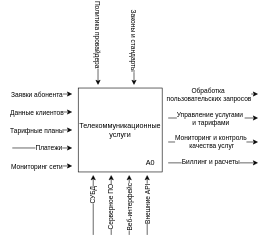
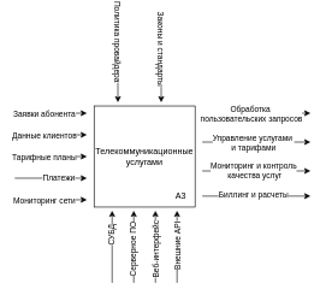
- <mxCell id="2" value="Телекоммуникационные услуги" style="whiteSpace=wrap;html=1;aspect=fixed;" vertex="1" parent="1"><mxGeometry x="130" y="120" width="140" height="140" as="geometry" /></mxCell>
+ <mxCell id="2" value="Телекоммуникационные услугами" style="whiteSpace=wrap;html=1;aspect=fixed;" vertex="1" parent="1"><mxGeometry x="130" y="120" width="140" height="140" as="geometry" /></mxCell>
- <mxCell id="3" value="А0" style="text;html=1;align=center;verticalAlign=middle;resizable=0;points=[];autosize=1;strokeColor=none;fillColor=none;" vertex="1" parent="1"><mxGeometry x="230" y="230" width="40" height="30" as="geometry" /></mxCell>
+ <mxCell id="3" value="А3" style="text;html=1;align=center;verticalAlign=middle;resizable=0;points=[];autosize=1;strokeColor=none;fillColor=none;" vertex="1" parent="1"><mxGeometry x="230" y="230" width="40" height="30" as="geometry" /></mxCell>
